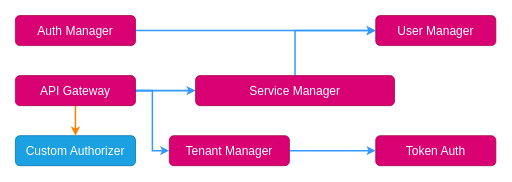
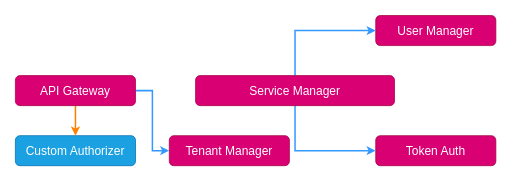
- <mxCell id="3" value="Auth Manager" style="rounded=1;whiteSpace=wrap;html=1;fillColor=#d80073;strokeColor=#A50040;fontColor=#ffffff;fontSize=16;" parent="1" vertex="1"><mxGeometry x="20" y="20" width="160" height="40" as="geometry" /></mxCell>
- <mxCell id="2" style="edgeStyle=orthogonalEdgeStyle;rounded=0;orthogonalLoop=1;jettySize=auto;html=1;entryX=0;entryY=0.5;entryDx=0;entryDy=0;strokeColor=#3399FF;strokeWidth=2;fontSize=16;" parent="1" source="3" target="7" edge="1"><mxGeometry relative="1" as="geometry" /></mxCell>
- <mxCell id="11" style="edgeStyle=orthogonalEdgeStyle;rounded=0;orthogonalLoop=1;jettySize=auto;html=1;entryX=0;entryY=0.5;entryDx=0;entryDy=0;strokeWidth=2;fontColor=#FFFFFF;strokeColor=#3399FF;" edge="1" parent="1" source="12" target="15"><mxGeometry relative="1" as="geometry" /></mxCell>
+ <mxCell id="13" style="edgeStyle=orthogonalEdgeStyle;rounded=0;orthogonalLoop=1;jettySize=auto;html=1;entryX=0;entryY=0.5;entryDx=0;entryDy=0;strokeWidth=2;fontColor=#FFFFFF;strokeColor=#3399FF;" edge="1" parent="1" source="15" target="4"><mxGeometry relative="1" as="geometry" /></mxCell>
- <mxCell id="5" style="edgeStyle=orthogonalEdgeStyle;rounded=0;orthogonalLoop=1;jettySize=auto;html=1;entryX=0;entryY=0.5;entryDx=0;entryDy=0;strokeWidth=2;fontColor=#FFFFFF;strokeColor=#3399FF;" edge="1" parent="1" source="6" target="4"><mxGeometry relative="1" as="geometry" /></mxCell>
